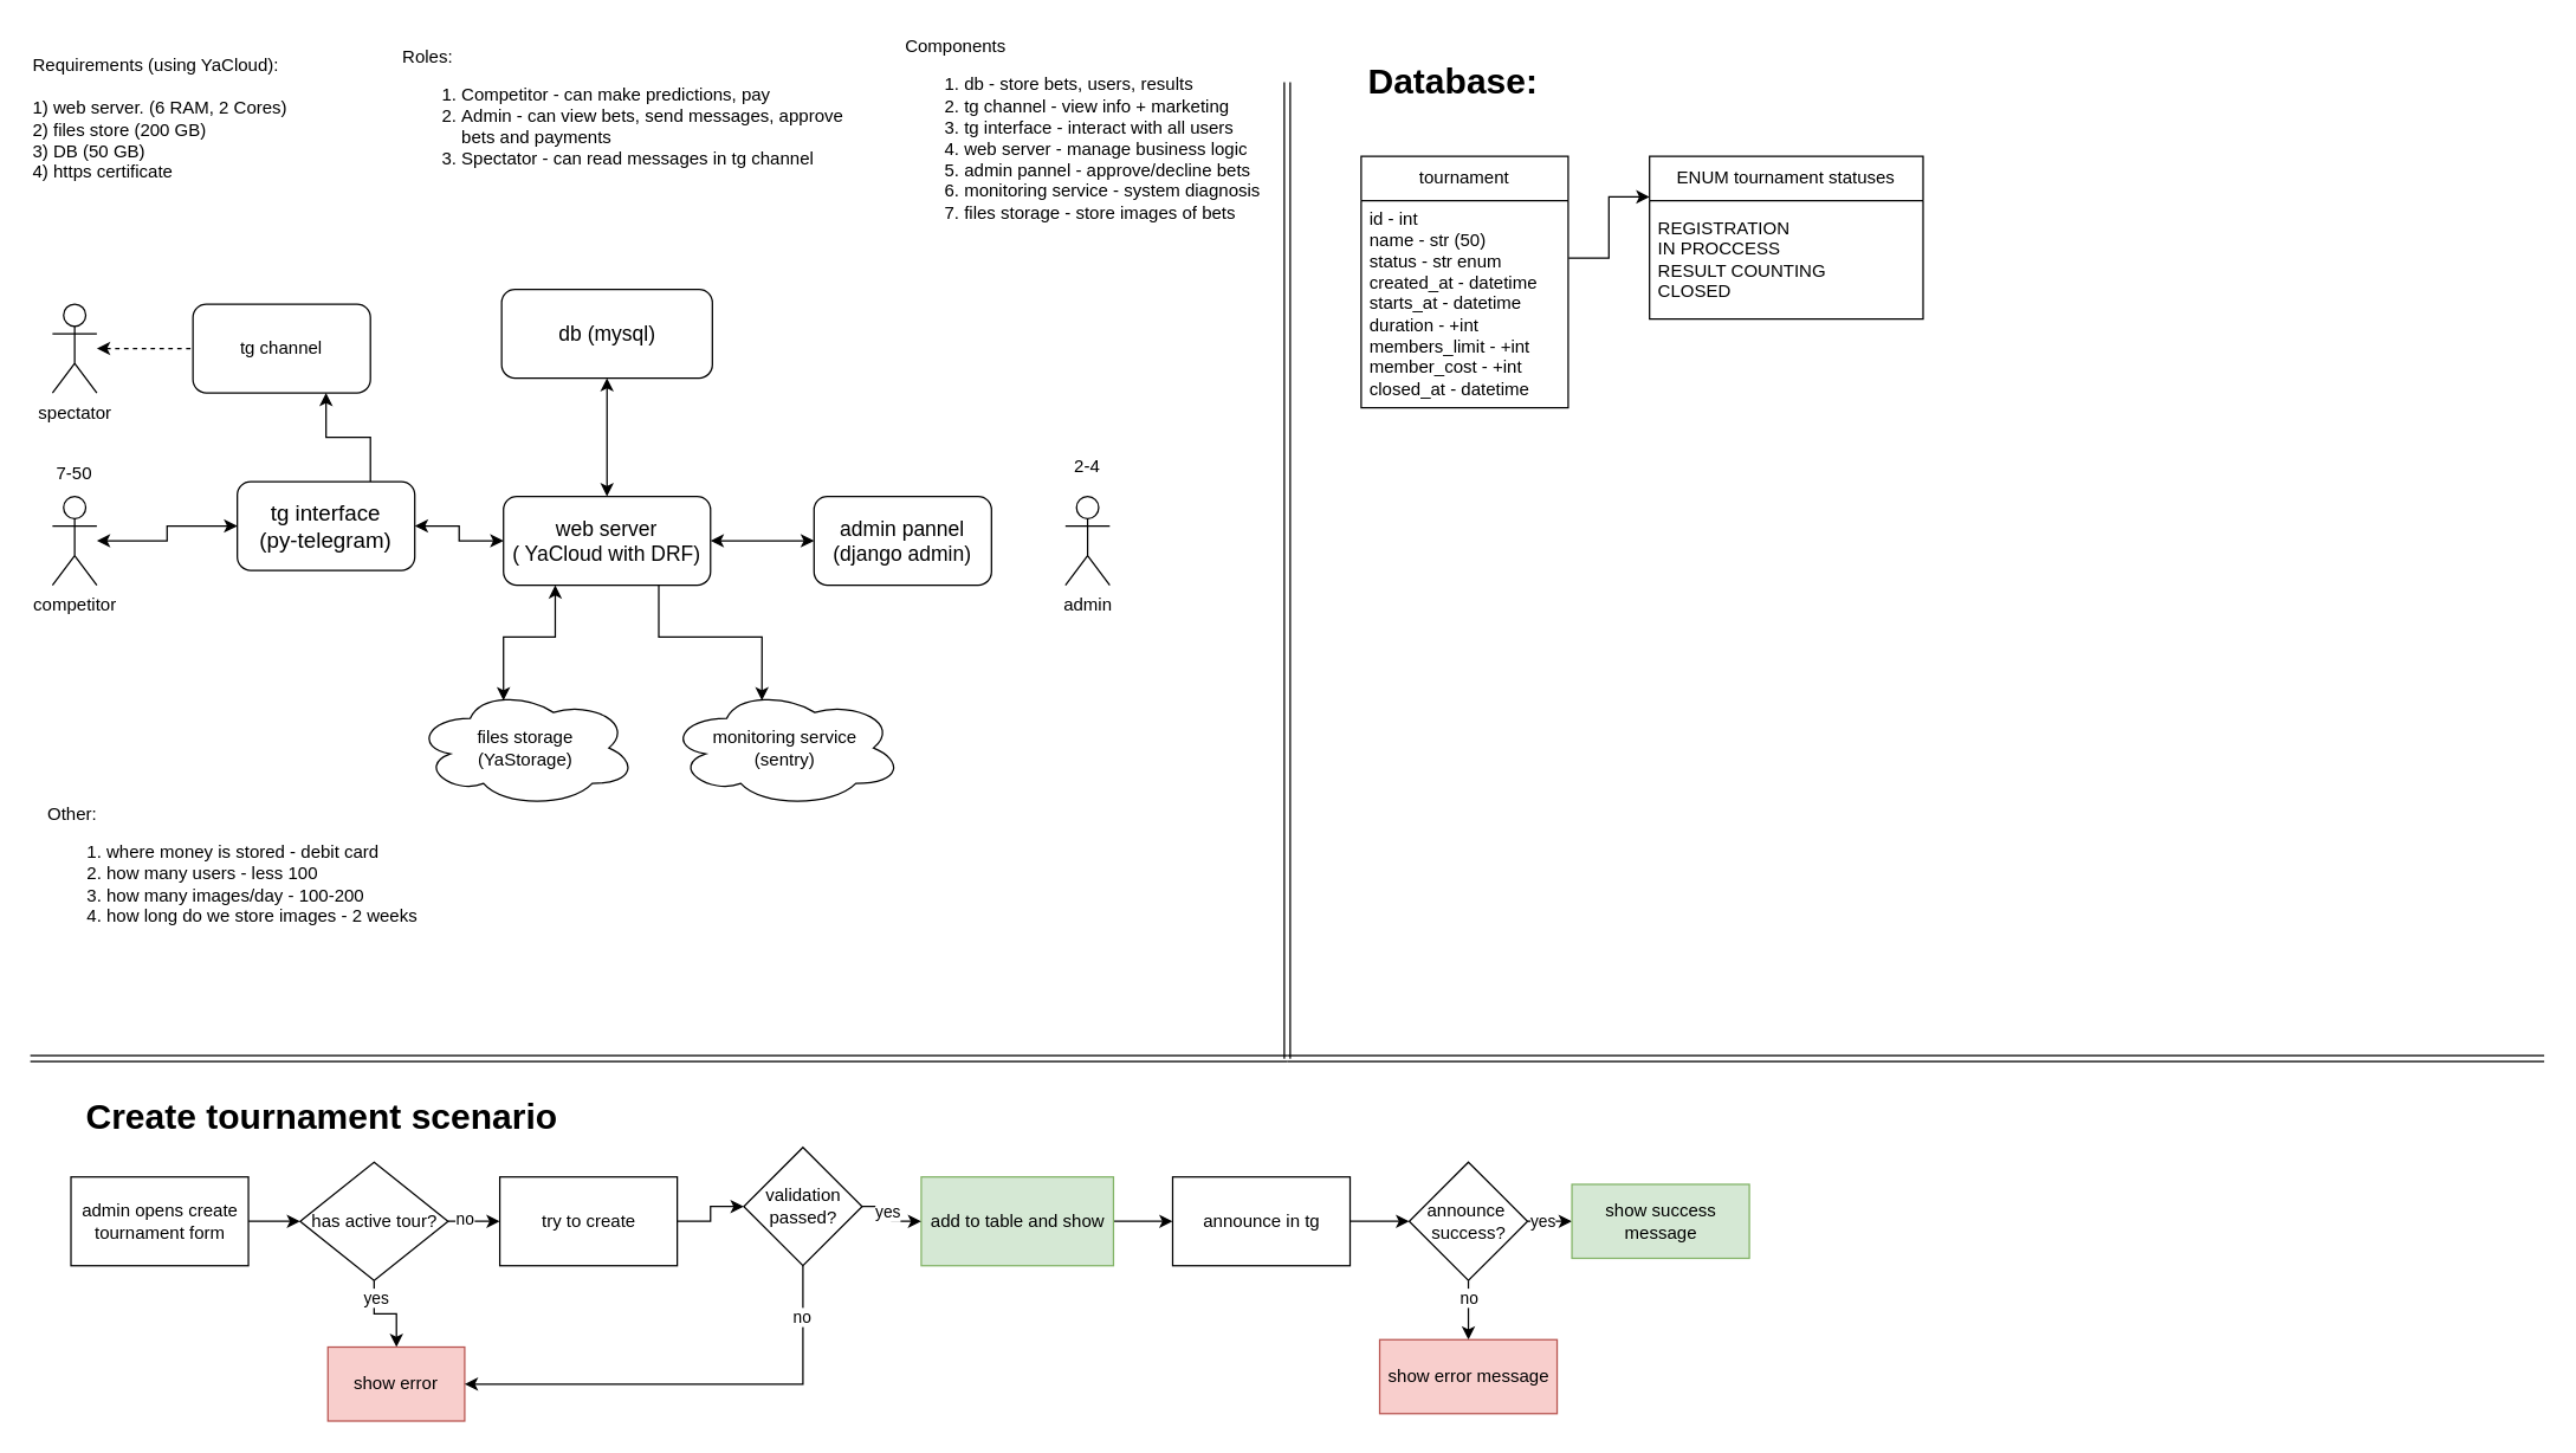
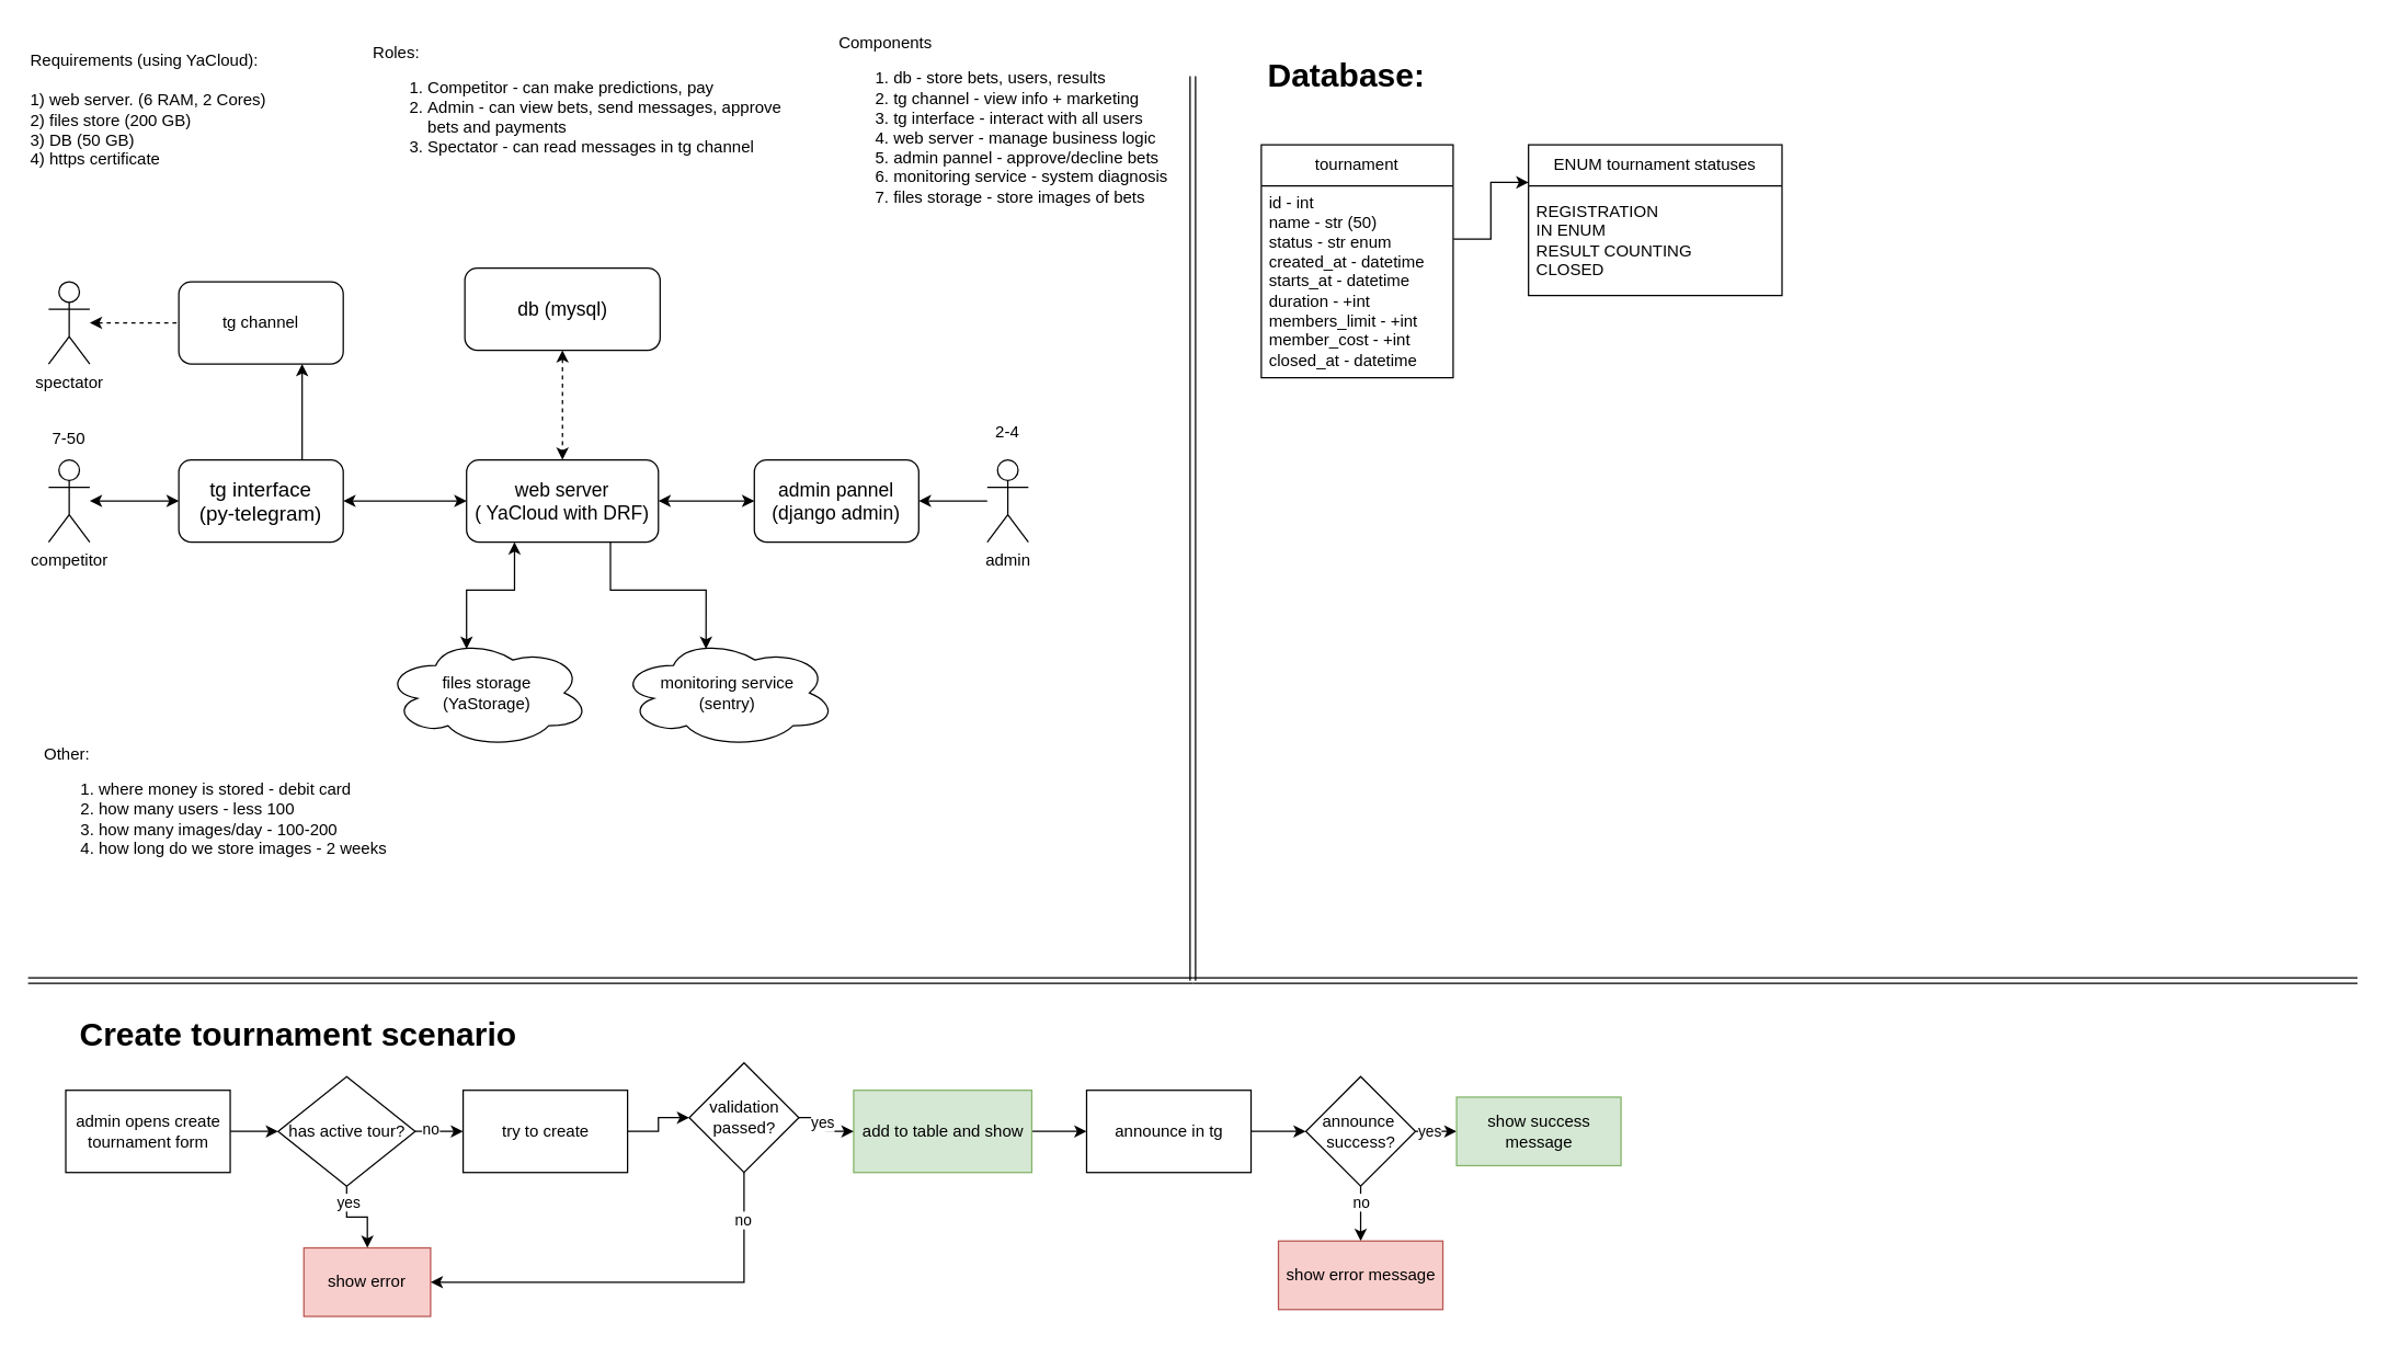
- <mxCell id="43" value="REGISTRATION&lt;br&gt;IN PROCCESS&lt;br&gt;RESULT COUNTING&lt;br&gt;CLOSED" style="text;strokeColor=none;fillColor=none;align=left;verticalAlign=middle;spacingLeft=4;spacingRight=4;overflow=hidden;points=[[0,0.5],[1,0.5]];portConstraint=eastwest;rotatable=0;whiteSpace=wrap;html=1;" vertex="1" parent="42"><mxGeometry y="30" width="185" height="80" as="geometry" /></mxCell>
+ <mxCell id="43" value="REGISTRATION&lt;br&gt;IN ENUM&lt;br&gt;RESULT COUNTING&lt;br&gt;CLOSED" style="text;strokeColor=none;fillColor=none;align=left;verticalAlign=middle;spacingLeft=4;spacingRight=4;overflow=hidden;points=[[0,0.5],[1,0.5]];portConstraint=eastwest;rotatable=0;whiteSpace=wrap;html=1;" vertex="1" parent="42"><mxGeometry y="30" width="185" height="80" as="geometry" /></mxCell>
- <mxCell id="5" value="" style="edgeStyle=orthogonalEdgeStyle;rounded=0;orthogonalLoop=1;jettySize=auto;html=1;exitX=0.5;exitY=1;exitDx=0;exitDy=0;entryX=0.5;entryY=0;entryDx=0;entryDy=0;startArrow=classic;startFill=1;" parent="1" source="6" target="11" edge="1"><mxGeometry relative="1" as="geometry" /></mxCell>
+ <mxCell id="5" value="" style="edgeStyle=orthogonalEdgeStyle;rounded=0;orthogonalLoop=1;jettySize=auto;html=1;exitX=0.5;exitY=1;exitDx=0;exitDy=0;entryX=0.5;entryY=0;entryDx=0;entryDy=0;startArrow=classic;startFill=1;dashed=1;" parent="1" source="6" target="11" edge="1"><mxGeometry relative="1" as="geometry" /></mxCell>
- <mxCell id="4" value="tg interface&lt;br&gt;(py-telegram)" style="rounded=1;whiteSpace=wrap;html=1;fontSize=15;" parent="1" vertex="1"><mxGeometry x="160" y="325" width="120" height="60" as="geometry" /></mxCell>
+ <mxCell id="4" value="tg interface&lt;br&gt;(py-telegram)" style="rounded=1;whiteSpace=wrap;html=1;fontSize=15;" parent="1" vertex="1"><mxGeometry x="130" y="335" width="120" height="60" as="geometry" /></mxCell>
+ <mxCell id="16" value="" style="edgeStyle=orthogonalEdgeStyle;rounded=0;orthogonalLoop=1;jettySize=auto;html=1;" parent="1" source="17" target="8" edge="1"><mxGeometry relative="1" as="geometry" /></mxCell>
